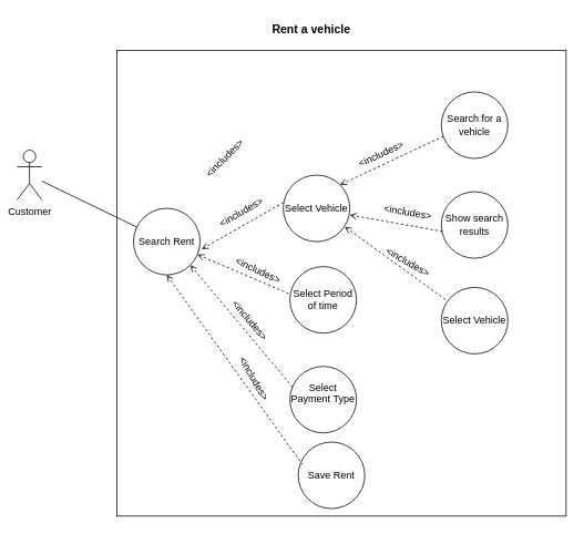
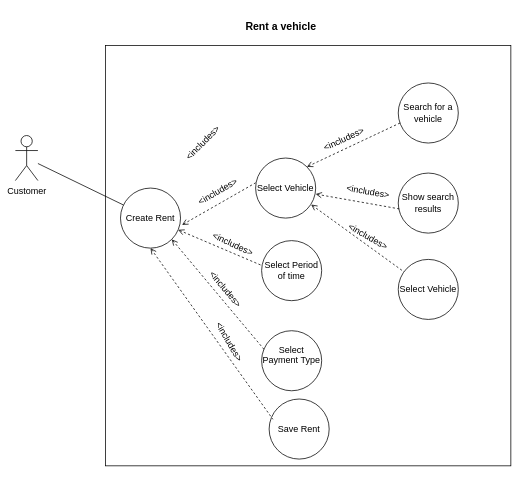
- <mxCell id="4" value="Search Rent" style="ellipse;whiteSpace=wrap;html=1;aspect=fixed;" vertex="1" parent="1"><mxGeometry x="160" y="250" width="80" height="80" as="geometry" /></mxCell>
+ <mxCell id="4" value="Create Rent" style="ellipse;whiteSpace=wrap;html=1;aspect=fixed;" vertex="1" parent="1"><mxGeometry x="160" y="250" width="80" height="80" as="geometry" /></mxCell>
